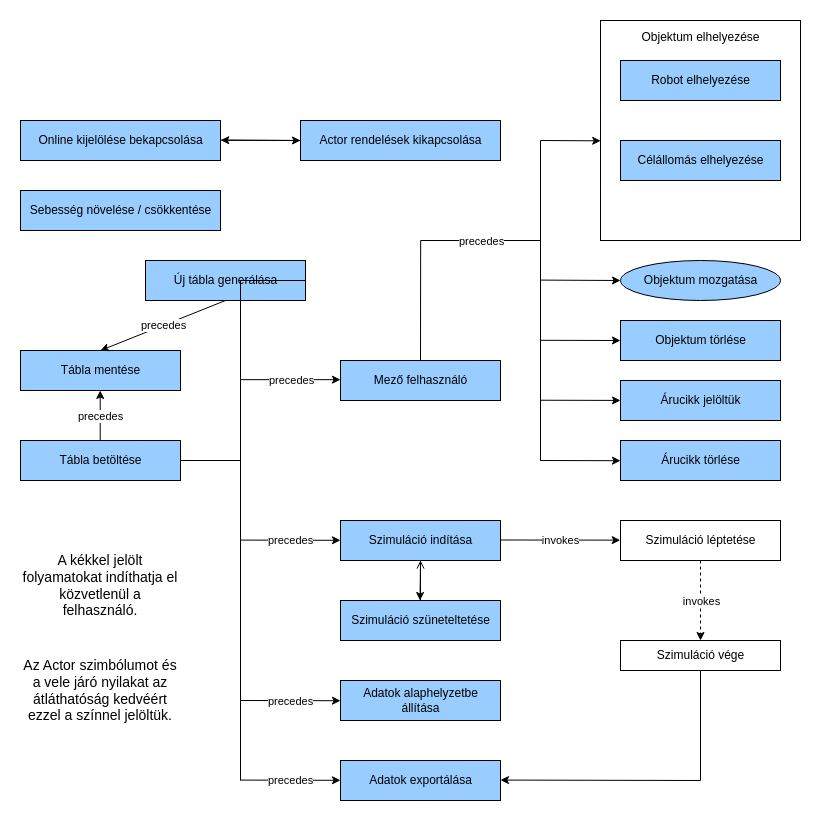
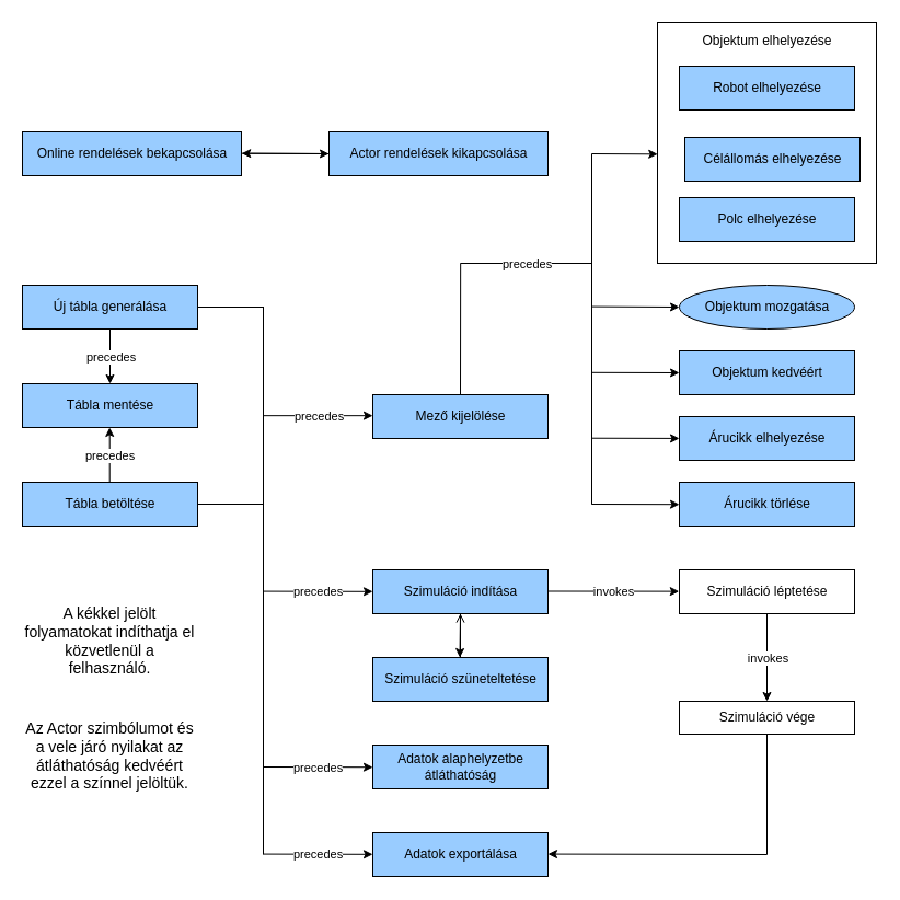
- <mxCell id="16" value="Online kijelölése bekapcsolása" style="html=1;fillColor=#99CCFF;" vertex="1" parent="1"><mxGeometry x="20" y="120" width="200" height="40" as="geometry" /></mxCell>
+ <mxCell id="16" value="Online rendelések bekapcsolása" style="html=1;fillColor=#99CCFF;" vertex="1" parent="1"><mxGeometry x="20" y="120" width="200" height="40" as="geometry" /></mxCell>
- <mxCell id="6" value="&lt;div&gt;Célállomás elhelyezése&lt;/div&gt;" style="html=1;fillColor=#99CCFF;" vertex="1" parent="1"><mxGeometry x="620" y="140" width="160" height="40" as="geometry" /></mxCell>
+ <mxCell id="6" value="&lt;div&gt;Célállomás elhelyezése&lt;/div&gt;" style="html=1;fillColor=#99CCFF;" vertex="1" parent="1"><mxGeometry x="625" y="125" width="160" height="40" as="geometry" /></mxCell>
+ <mxCell id="7" value="&lt;div&gt;Polc elhelyezése&lt;/div&gt;" style="html=1;fillColor=#99CCFF;" vertex="1" parent="1"><mxGeometry x="620" y="180" width="160" height="40" as="geometry" /></mxCell>
- <mxCell id="15" value="&lt;div&gt;Sebesség növelése / csökkentése&lt;/div&gt;" style="html=1;fillColor=#99CCFF;" vertex="1" parent="1"><mxGeometry x="20" y="190" width="200" height="40" as="geometry" /></mxCell>
- <mxCell id="3" value="Új tábla generálása" style="html=1;fillColor=#99CCFF;" vertex="1" parent="1"><mxGeometry x="145" y="260" width="160" height="40" as="geometry" /></mxCell>
+ <mxCell id="3" value="Új tábla generálása" style="html=1;fillColor=#99CCFF;" vertex="1" parent="1"><mxGeometry x="20" y="260" width="160" height="40" as="geometry" /></mxCell>
- <mxCell id="9" value="Objektum törlése" style="html=1;fillColor=#99CCFF;" vertex="1" parent="1"><mxGeometry x="620" y="320" width="160" height="40" as="geometry" /></mxCell>
+ <mxCell id="9" value="Objektum kedvéért" style="html=1;fillColor=#99CCFF;" vertex="1" parent="1"><mxGeometry x="620" y="320" width="160" height="40" as="geometry" /></mxCell>
- <mxCell id="49" value="Mező felhasználó" style="html=1;fillColor=#99CCFF;" vertex="1" parent="1"><mxGeometry x="340" y="360" width="160" height="40" as="geometry" /></mxCell>
+ <mxCell id="49" value="Mező kijelölése" style="html=1;fillColor=#99CCFF;" vertex="1" parent="1"><mxGeometry x="340" y="360" width="160" height="40" as="geometry" /></mxCell>
- <mxCell id="8" value="Árucikk jelöltük" style="html=1;fillColor=#99CCFF;" vertex="1" parent="1"><mxGeometry x="620" y="380" width="160" height="40" as="geometry" /></mxCell>
+ <mxCell id="8" value="Árucikk elhelyezése" style="html=1;fillColor=#99CCFF;" vertex="1" parent="1"><mxGeometry x="620" y="380" width="160" height="40" as="geometry" /></mxCell>
- <mxCell id="28" value="" style="endArrow=classic;html=1;exitX=0.5;exitY=1;exitDx=0;exitDy=0;entryX=0.5;entryY=0;entryDx=0;entryDy=0;dashed=1;" edge="1" parent="1" source="24" target="27"><mxGeometry relative="1" as="geometry"><mxPoint x="700" y="590" as="sourcePoint" /><mxPoint x="780" y="590.5" as="targetPoint" /></mxGeometry></mxCell>
+ <mxCell id="28" value="" style="endArrow=classic;html=1;exitX=0.5;exitY=1;exitDx=0;exitDy=0;entryX=0.5;entryY=0;entryDx=0;entryDy=0;" edge="1" parent="1" source="24" target="27"><mxGeometry relative="1" as="geometry"><mxPoint x="700" y="590" as="sourcePoint" /><mxPoint x="780" y="590.5" as="targetPoint" /></mxGeometry></mxCell>
- <mxCell id="45" value="&lt;div&gt;Adatok alaphelyzetbe&lt;/div&gt;&lt;div&gt;állítása&lt;/div&gt;" style="html=1;fillColor=#99CCFF;" vertex="1" parent="1"><mxGeometry x="340" y="680" width="160" height="40" as="geometry" /></mxCell>
+ <mxCell id="45" value="&lt;div&gt;Adatok alaphelyzetbe&lt;/div&gt;&lt;div&gt;átláthatóság&lt;/div&gt;" style="html=1;fillColor=#99CCFF;" vertex="1" parent="1"><mxGeometry x="340" y="680" width="160" height="40" as="geometry" /></mxCell>
